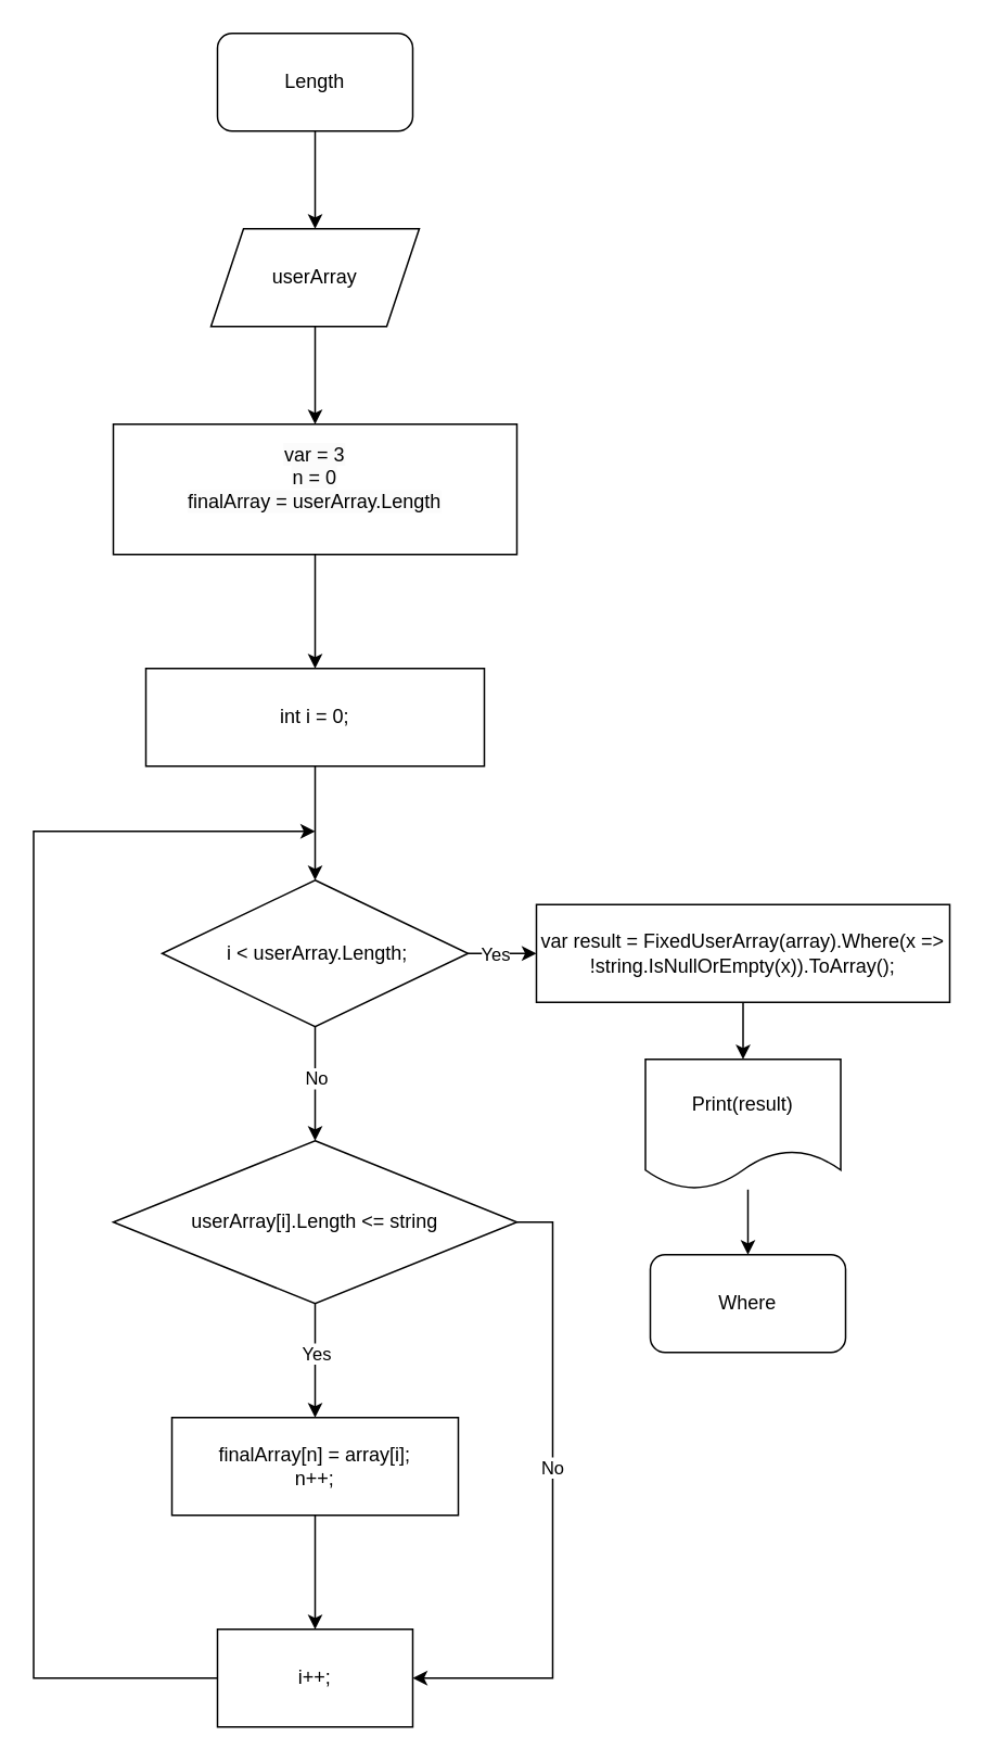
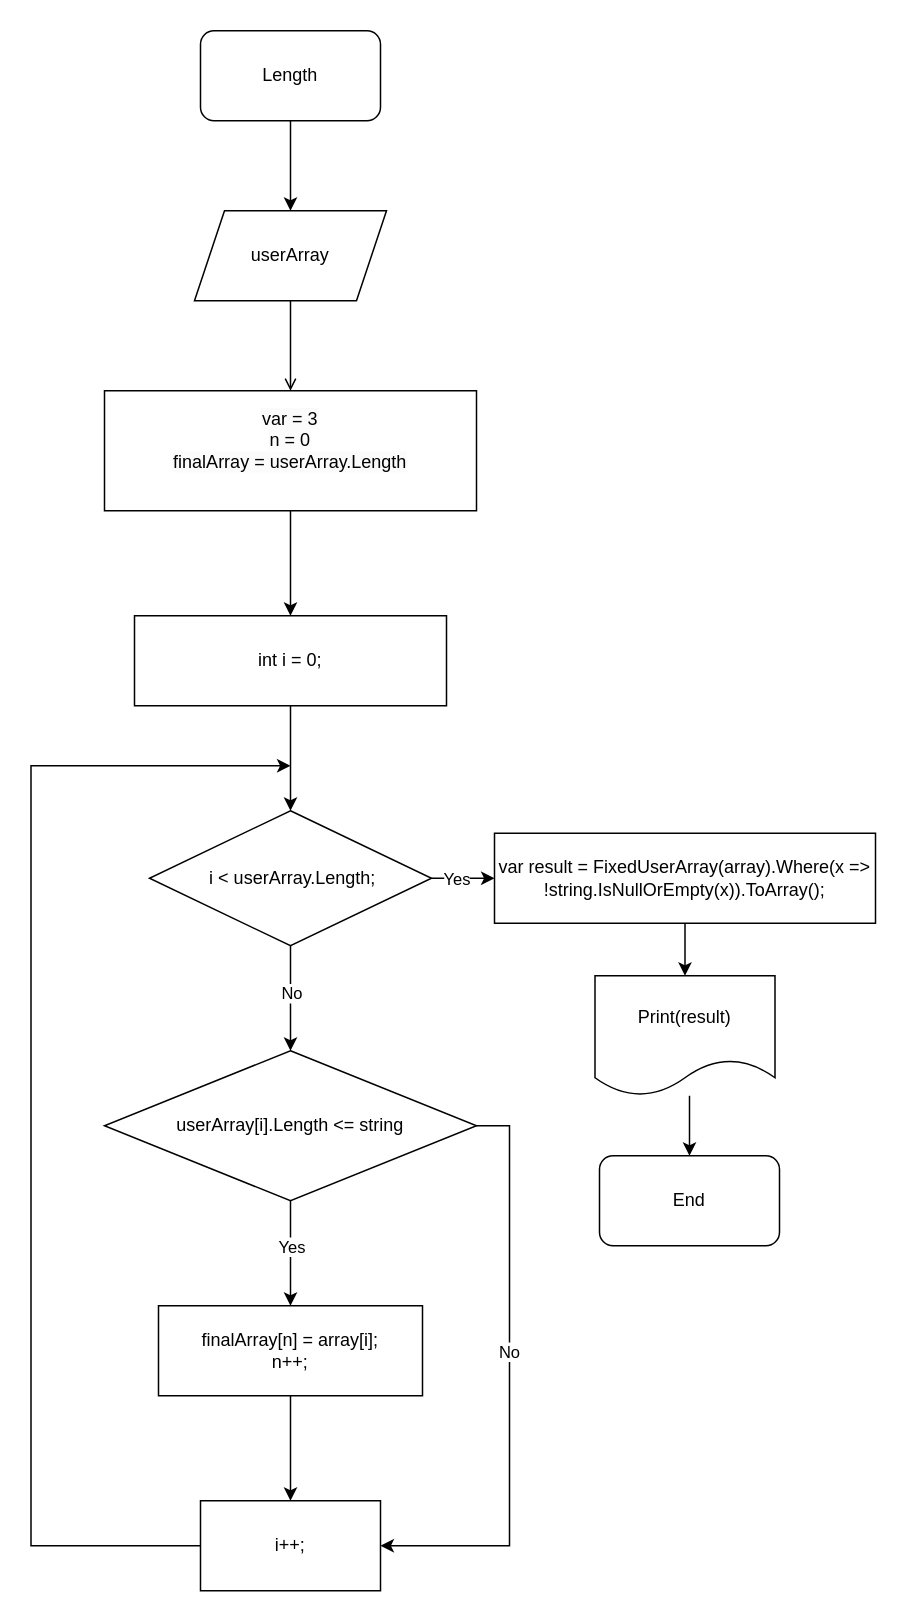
- <mxCell id="4" value="" style="edgeStyle=orthogonalEdgeStyle;rounded=0;orthogonalLoop=1;jettySize=auto;html=1;" edge="1" parent="1" source="5" target="7"><mxGeometry relative="1" as="geometry" /></mxCell>
+ <mxCell id="4" value="" style="edgeStyle=orthogonalEdgeStyle;rounded=0;orthogonalLoop=1;jettySize=auto;html=1;endArrow=open;" edge="1" parent="1" source="5" target="7"><mxGeometry relative="1" as="geometry" /></mxCell>
- <mxCell id="28" value="Where" style="rounded=1;whiteSpace=wrap;html=1;" vertex="1" parent="1"><mxGeometry x="399" y="770" width="120" height="60" as="geometry" /></mxCell>
+ <mxCell id="28" value="End" style="rounded=1;whiteSpace=wrap;html=1;" vertex="1" parent="1"><mxGeometry x="399" y="770" width="120" height="60" as="geometry" /></mxCell>
